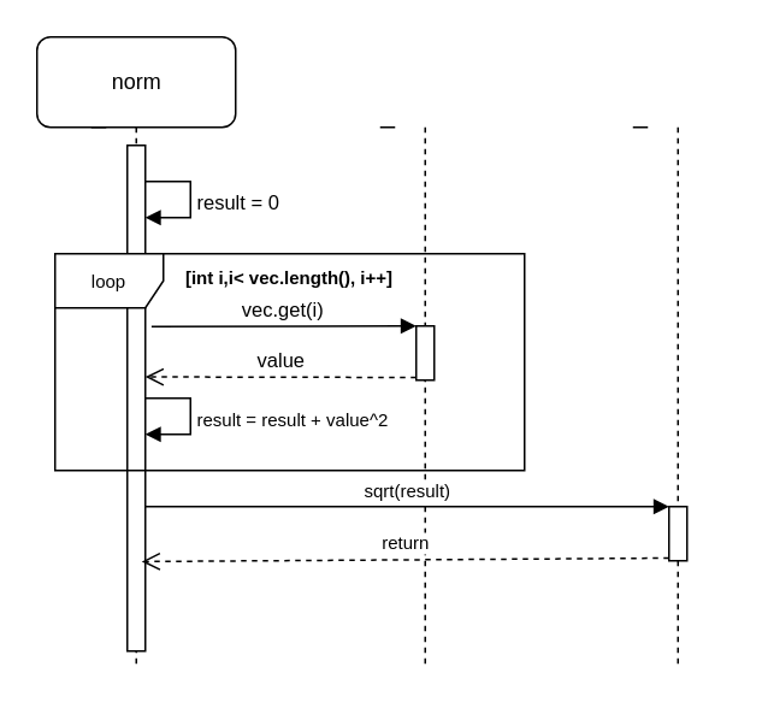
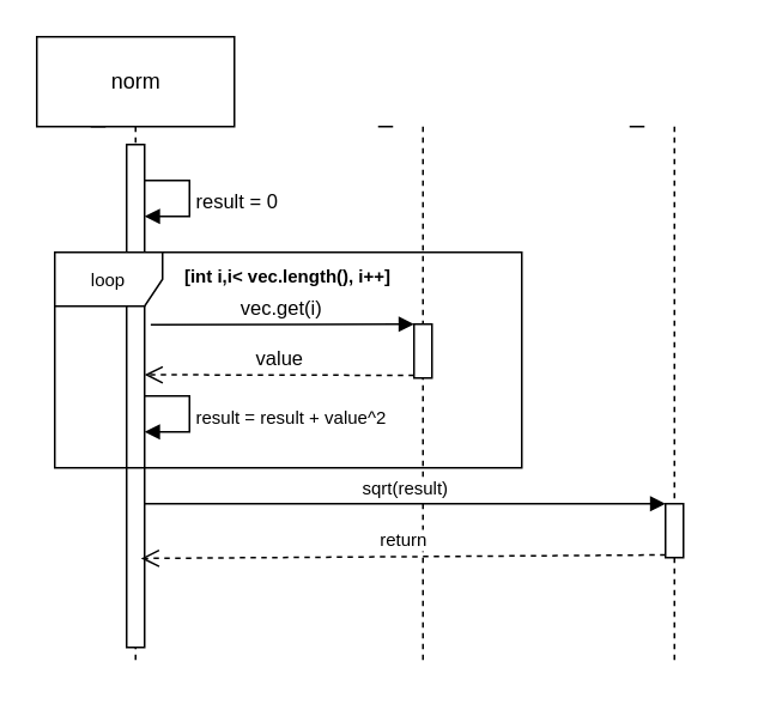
- <mxCell id="2" value="norm" style="html=1;rounded=1;" parent="1" vertex="1"><mxGeometry x="20" y="20" width="110" height="50" as="geometry" /></mxCell>
+ <mxCell id="2" value="norm" style="html=1;" parent="1" vertex="1"><mxGeometry x="20" y="20" width="110" height="50" as="geometry" /></mxCell>
